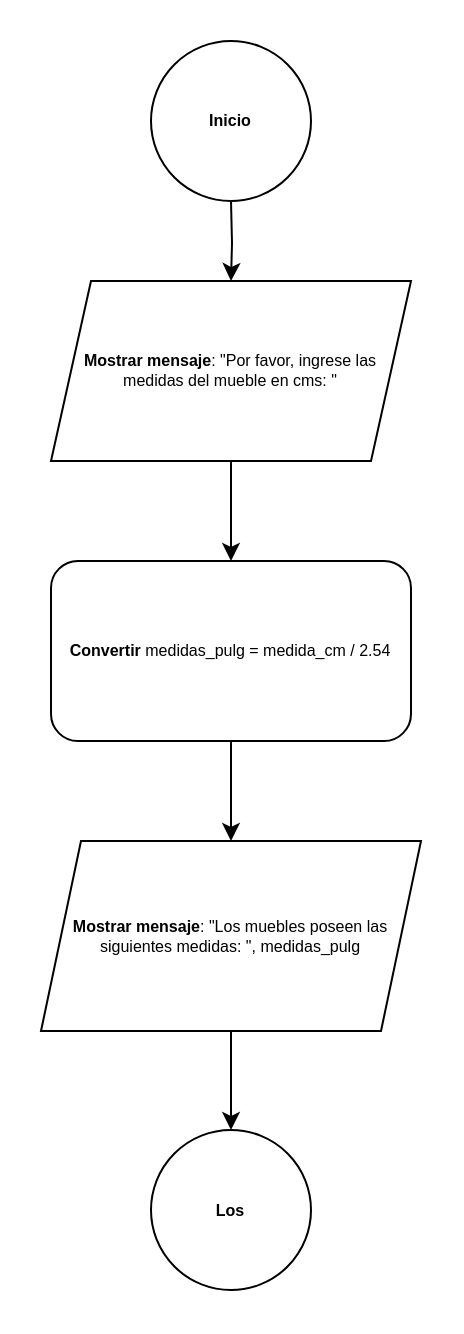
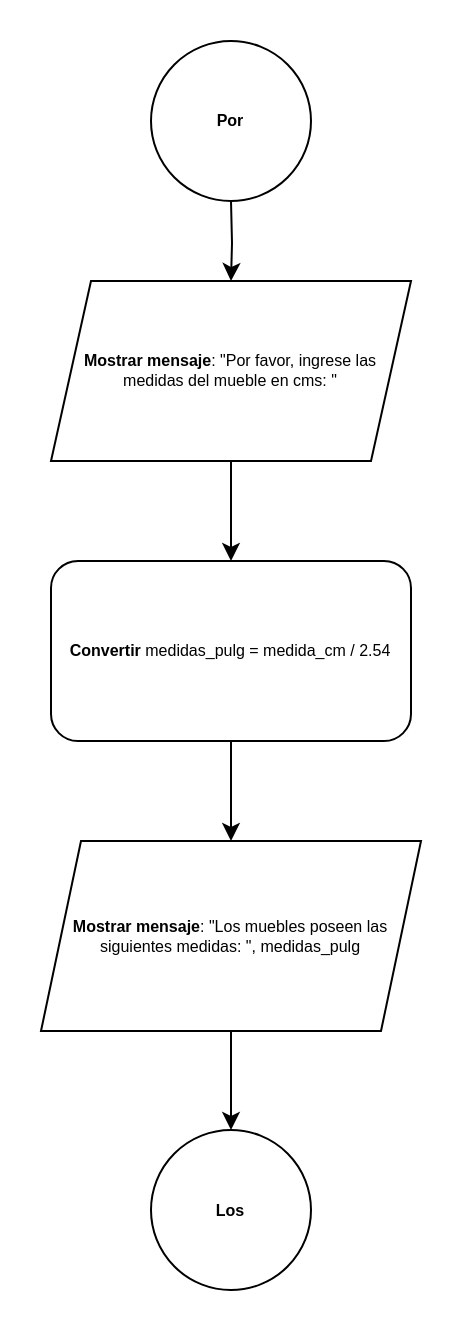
- <mxCell id="3" value="&lt;b style=&quot;line-height: 100%;&quot;&gt;Inicio&lt;/b&gt;" style="ellipse;whiteSpace=wrap;html=1;aspect=fixed;fillColor=#FFFFFF;strokeColor=#000000;fontColor=#000000;fontSize=8;" vertex="1" parent="1"><mxGeometry x="75" y="20" width="80" height="80" as="geometry" /></mxCell>
+ <mxCell id="3" value="&lt;b style=&quot;line-height: 100%;&quot;&gt;Por&lt;/b&gt;" style="ellipse;whiteSpace=wrap;html=1;aspect=fixed;fillColor=#FFFFFF;strokeColor=#000000;fontColor=#000000;fontSize=8;" vertex="1" parent="1"><mxGeometry x="75" y="20" width="80" height="80" as="geometry" /></mxCell>
